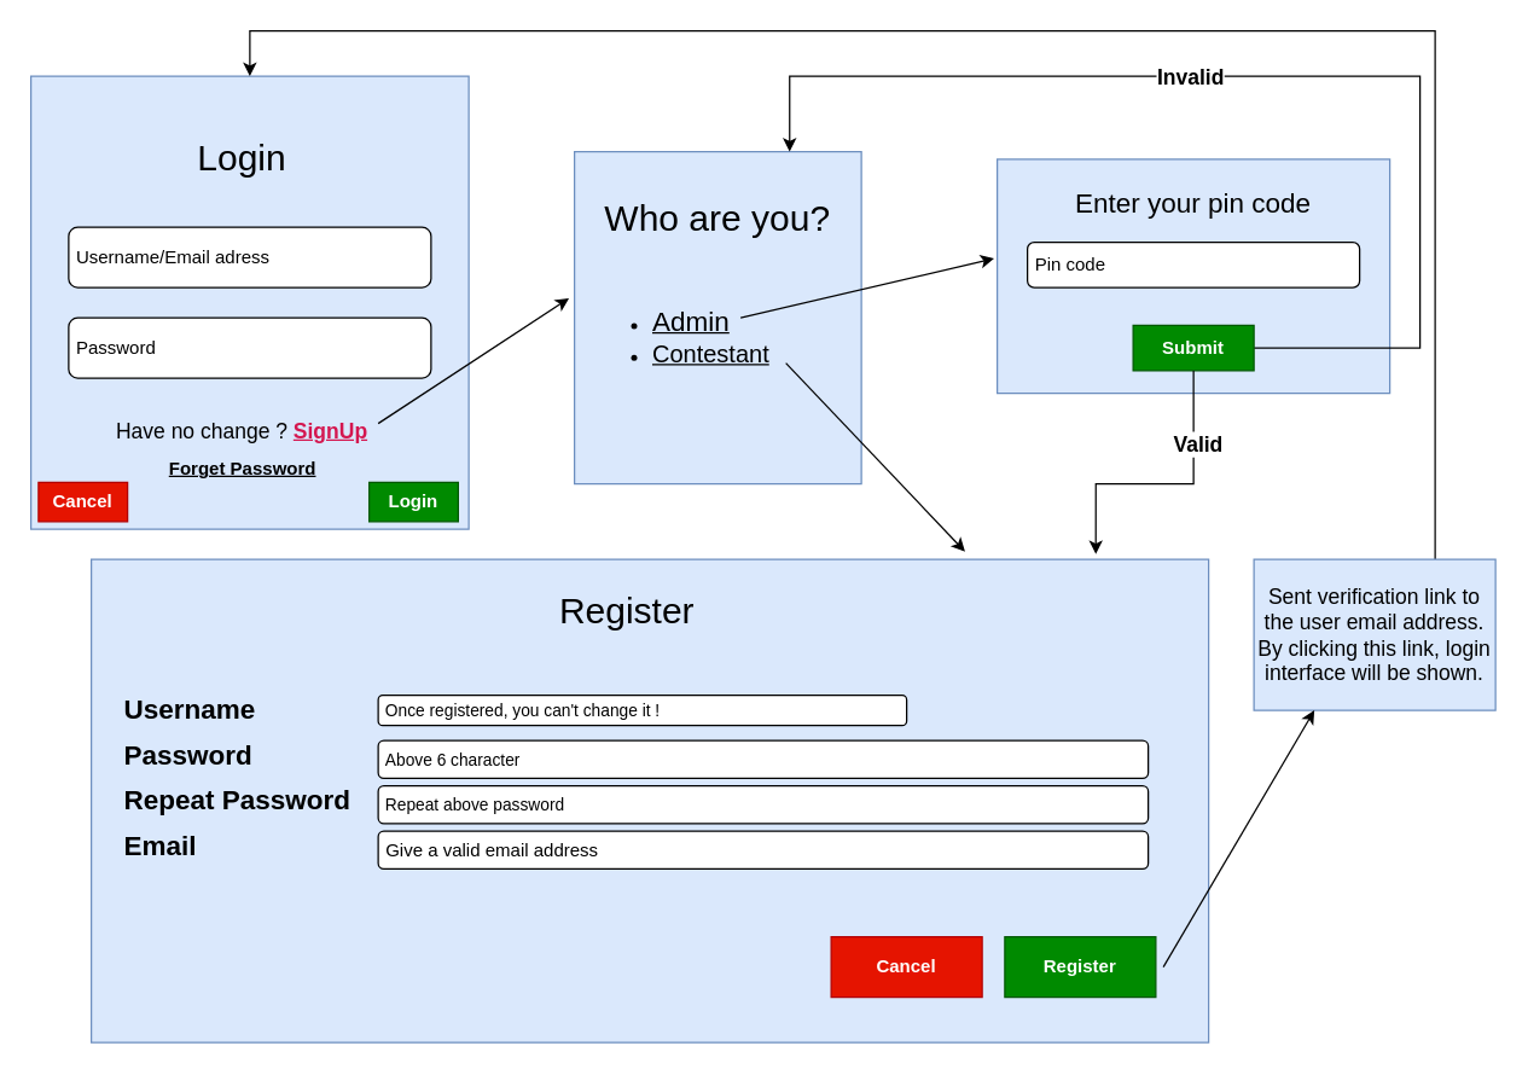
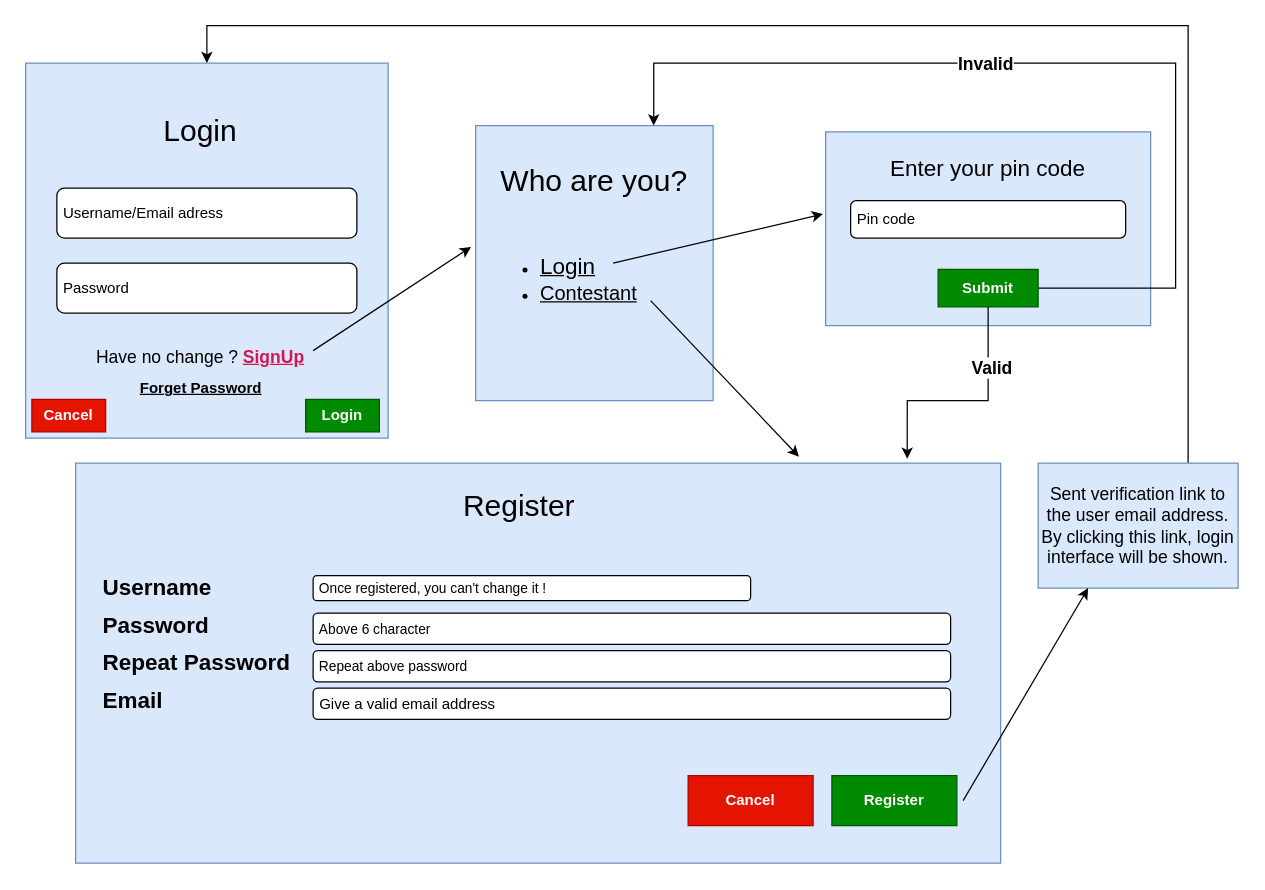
- <mxCell id="9" value="&lt;ul&gt;&lt;li&gt;&lt;font style=&quot;font-size: 18px;&quot;&gt;&lt;u&gt;Admin&lt;/u&gt;&lt;/font&gt;&lt;/li&gt;&lt;li&gt;&lt;font size=&quot;3&quot;&gt;&lt;u&gt;Contestant&lt;/u&gt;&lt;/font&gt;&lt;/li&gt;&lt;/ul&gt;" style="text;html=1;align=left;verticalAlign=middle;whiteSpace=wrap;rounded=0;" parent="1" vertex="1"><mxGeometry x="390" y="180" width="200" height="85" as="geometry" /></mxCell>
+ <mxCell id="9" value="&lt;ul&gt;&lt;li&gt;&lt;font style=&quot;font-size: 18px;&quot;&gt;&lt;u&gt;Login&lt;/u&gt;&lt;/font&gt;&lt;/li&gt;&lt;li&gt;&lt;font size=&quot;3&quot;&gt;&lt;u&gt;Contestant&lt;/u&gt;&lt;/font&gt;&lt;/li&gt;&lt;/ul&gt;" style="text;html=1;align=left;verticalAlign=middle;whiteSpace=wrap;rounded=0;" parent="1" vertex="1"><mxGeometry x="390" y="180" width="200" height="85" as="geometry" /></mxCell>
